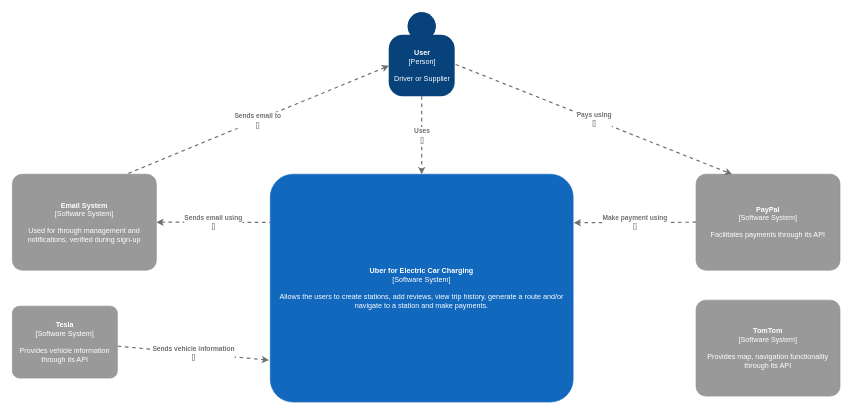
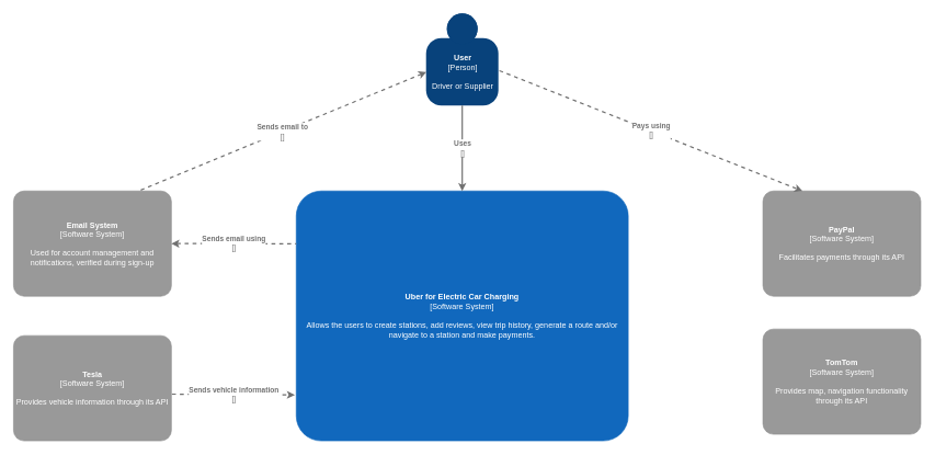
- <mxCell id="4" value="&lt;div style=&quot;text-align: left&quot;&gt;&lt;div style=&quot;text-align: center&quot;&gt;&lt;b&gt;Uses&lt;/b&gt;&lt;/div&gt;&lt;div style=&quot;text-align: center&quot;&gt;[]&lt;/div&gt;&lt;/div&gt;" style="edgeStyle=none;rounded=0;html=1;entryX=0.5;entryY=0;jettySize=auto;orthogonalLoop=1;strokeColor=#707070;strokeWidth=2;fontColor=#707070;jumpStyle=none;dashed=1;metaEdit=1;metaData={&quot;c4Type&quot;:{&quot;editable&quot;:false}};exitX=0.5;exitY=1;exitDx=0;exitDy=0;exitPerimeter=0;entryDx=0;entryDy=0;entryPerimeter=0;" edge="1" parent="1" source="3" target="2"><mxGeometry width="160" relative="1" as="geometry"><mxPoint x="640" y="400" as="sourcePoint" /><mxPoint x="800" y="400" as="targetPoint" /></mxGeometry></mxCell>
+ <mxCell id="4" value="&lt;div style=&quot;text-align: left&quot;&gt;&lt;div style=&quot;text-align: center&quot;&gt;&lt;b&gt;Uses&lt;/b&gt;&lt;/div&gt;&lt;div style=&quot;text-align: center&quot;&gt;[]&lt;/div&gt;&lt;/div&gt;" style="edgeStyle=none;rounded=0;html=1;entryX=0.5;entryY=0;jettySize=auto;orthogonalLoop=1;strokeColor=#707070;strokeWidth=2;fontColor=#707070;jumpStyle=none;dashed=0;metaEdit=1;metaData={&quot;c4Type&quot;:{&quot;editable&quot;:false}};exitX=0.5;exitY=1;exitDx=0;exitDy=0;exitPerimeter=0;entryDx=0;entryDy=0;entryPerimeter=0;" edge="1" parent="1" source="3" target="2"><mxGeometry width="160" relative="1" as="geometry"><mxPoint x="640" y="400" as="sourcePoint" /><mxPoint x="800" y="400" as="targetPoint" /></mxGeometry></mxCell>
- <mxCell id="7" value="&lt;b&gt;Email System&lt;/b&gt;&lt;div&gt;[Software System]&lt;/div&gt;&lt;br&gt;&lt;div&gt;Used for through management and notifications, verified during sign-up&lt;/div&gt;" style="rounded=1;whiteSpace=wrap;html=1;labelBackgroundColor=none;fillColor=#999999;fontColor=#ffffff;align=center;arcSize=10;strokeColor=#8A8A8A;metaEdit=1;metaData={&quot;c4Type&quot;:{&quot;editable&quot;:false}};points=[[0.25,0,0],[0.5,0,0],[0.75,0,0],[1,0.25,0],[1,0.5,0],[1,0.75,0],[0.75,1,0],[0.5,1,0],[0.25,1,0],[0,0.75,0],[0,0.5,0],[0,0.25,0]];" vertex="1" parent="1"><mxGeometry x="20" y="290" width="240" height="160" as="geometry" /></mxCell>
+ <mxCell id="7" value="&lt;b&gt;Email System&lt;/b&gt;&lt;div&gt;[Software System]&lt;/div&gt;&lt;br&gt;&lt;div&gt;Used for account management and notifications, verified during sign-up&lt;/div&gt;" style="rounded=1;whiteSpace=wrap;html=1;labelBackgroundColor=none;fillColor=#999999;fontColor=#ffffff;align=center;arcSize=10;strokeColor=#8A8A8A;metaEdit=1;metaData={&quot;c4Type&quot;:{&quot;editable&quot;:false}};points=[[0.25,0,0],[0.5,0,0],[0.75,0,0],[1,0.25,0],[1,0.5,0],[1,0.75,0],[0.75,1,0],[0.5,1,0],[0.25,1,0],[0,0.75,0],[0,0.5,0],[0,0.25,0]];" vertex="1" parent="1"><mxGeometry x="20" y="290" width="240" height="160" as="geometry" /></mxCell>
- <mxCell id="11" value="&lt;div style=&quot;text-align: left&quot;&gt;&lt;div style=&quot;text-align: center&quot;&gt;&lt;b&gt;Make payment using&lt;/b&gt;&lt;/div&gt;&lt;div style=&quot;text-align: center&quot;&gt;[]&lt;/div&gt;&lt;/div&gt;" style="edgeStyle=none;rounded=0;html=1;entryX=1.002;entryY=0.213;jettySize=auto;orthogonalLoop=1;strokeColor=#707070;strokeWidth=2;fontColor=#707070;jumpStyle=none;dashed=1;metaEdit=1;metaData={&quot;c4Type&quot;:{&quot;editable&quot;:false}};exitX=0;exitY=0.5;exitDx=0;exitDy=0;exitPerimeter=0;entryDx=0;entryDy=0;entryPerimeter=0;" edge="1" parent="1" source="5" target="2"><mxGeometry width="160" relative="1" as="geometry"><mxPoint x="970" y="369.5" as="sourcePoint" /><mxPoint x="1130" y="369.68" as="targetPoint" /></mxGeometry></mxCell>
- <mxCell id="6" value="&lt;b&gt;Tesla&lt;/b&gt;&lt;div&gt;[Software System]&lt;/div&gt;&lt;br&gt;&lt;div&gt;Provides vehicle information through its API&lt;/div&gt;" style="rounded=1;whiteSpace=wrap;html=1;labelBackgroundColor=none;fillColor=#999999;fontColor=#ffffff;align=center;arcSize=10;strokeColor=#8A8A8A;metaEdit=1;metaData={&quot;c4Type&quot;:{&quot;editable&quot;:false}};points=[[0.25,0,0],[0.5,0,0],[0.75,0,0],[1,0.25,0],[1,0.5,0],[1,0.75,0],[0.75,1,0],[0.5,1,0],[0.25,1,0],[0,0.75,0],[0,0.5,0],[0,0.25,0]];" vertex="1" parent="1"><mxGeometry x="20" y="510" width="175" height="120" as="geometry" /></mxCell>
+ <mxCell id="6" value="&lt;b&gt;Tesla&lt;/b&gt;&lt;div&gt;[Software System]&lt;/div&gt;&lt;br&gt;&lt;div&gt;Provides vehicle information through its API&lt;/div&gt;" style="rounded=1;whiteSpace=wrap;html=1;labelBackgroundColor=none;fillColor=#999999;fontColor=#ffffff;align=center;arcSize=10;strokeColor=#8A8A8A;metaEdit=1;metaData={&quot;c4Type&quot;:{&quot;editable&quot;:false}};points=[[0.25,0,0],[0.5,0,0],[0.75,0,0],[1,0.25,0],[1,0.5,0],[1,0.75,0],[0.75,1,0],[0.5,1,0],[0.25,1,0],[0,0.75,0],[0,0.5,0],[0,0.25,0]];" vertex="1" parent="1"><mxGeometry x="20" y="510" width="240" height="160" as="geometry" /></mxCell>
